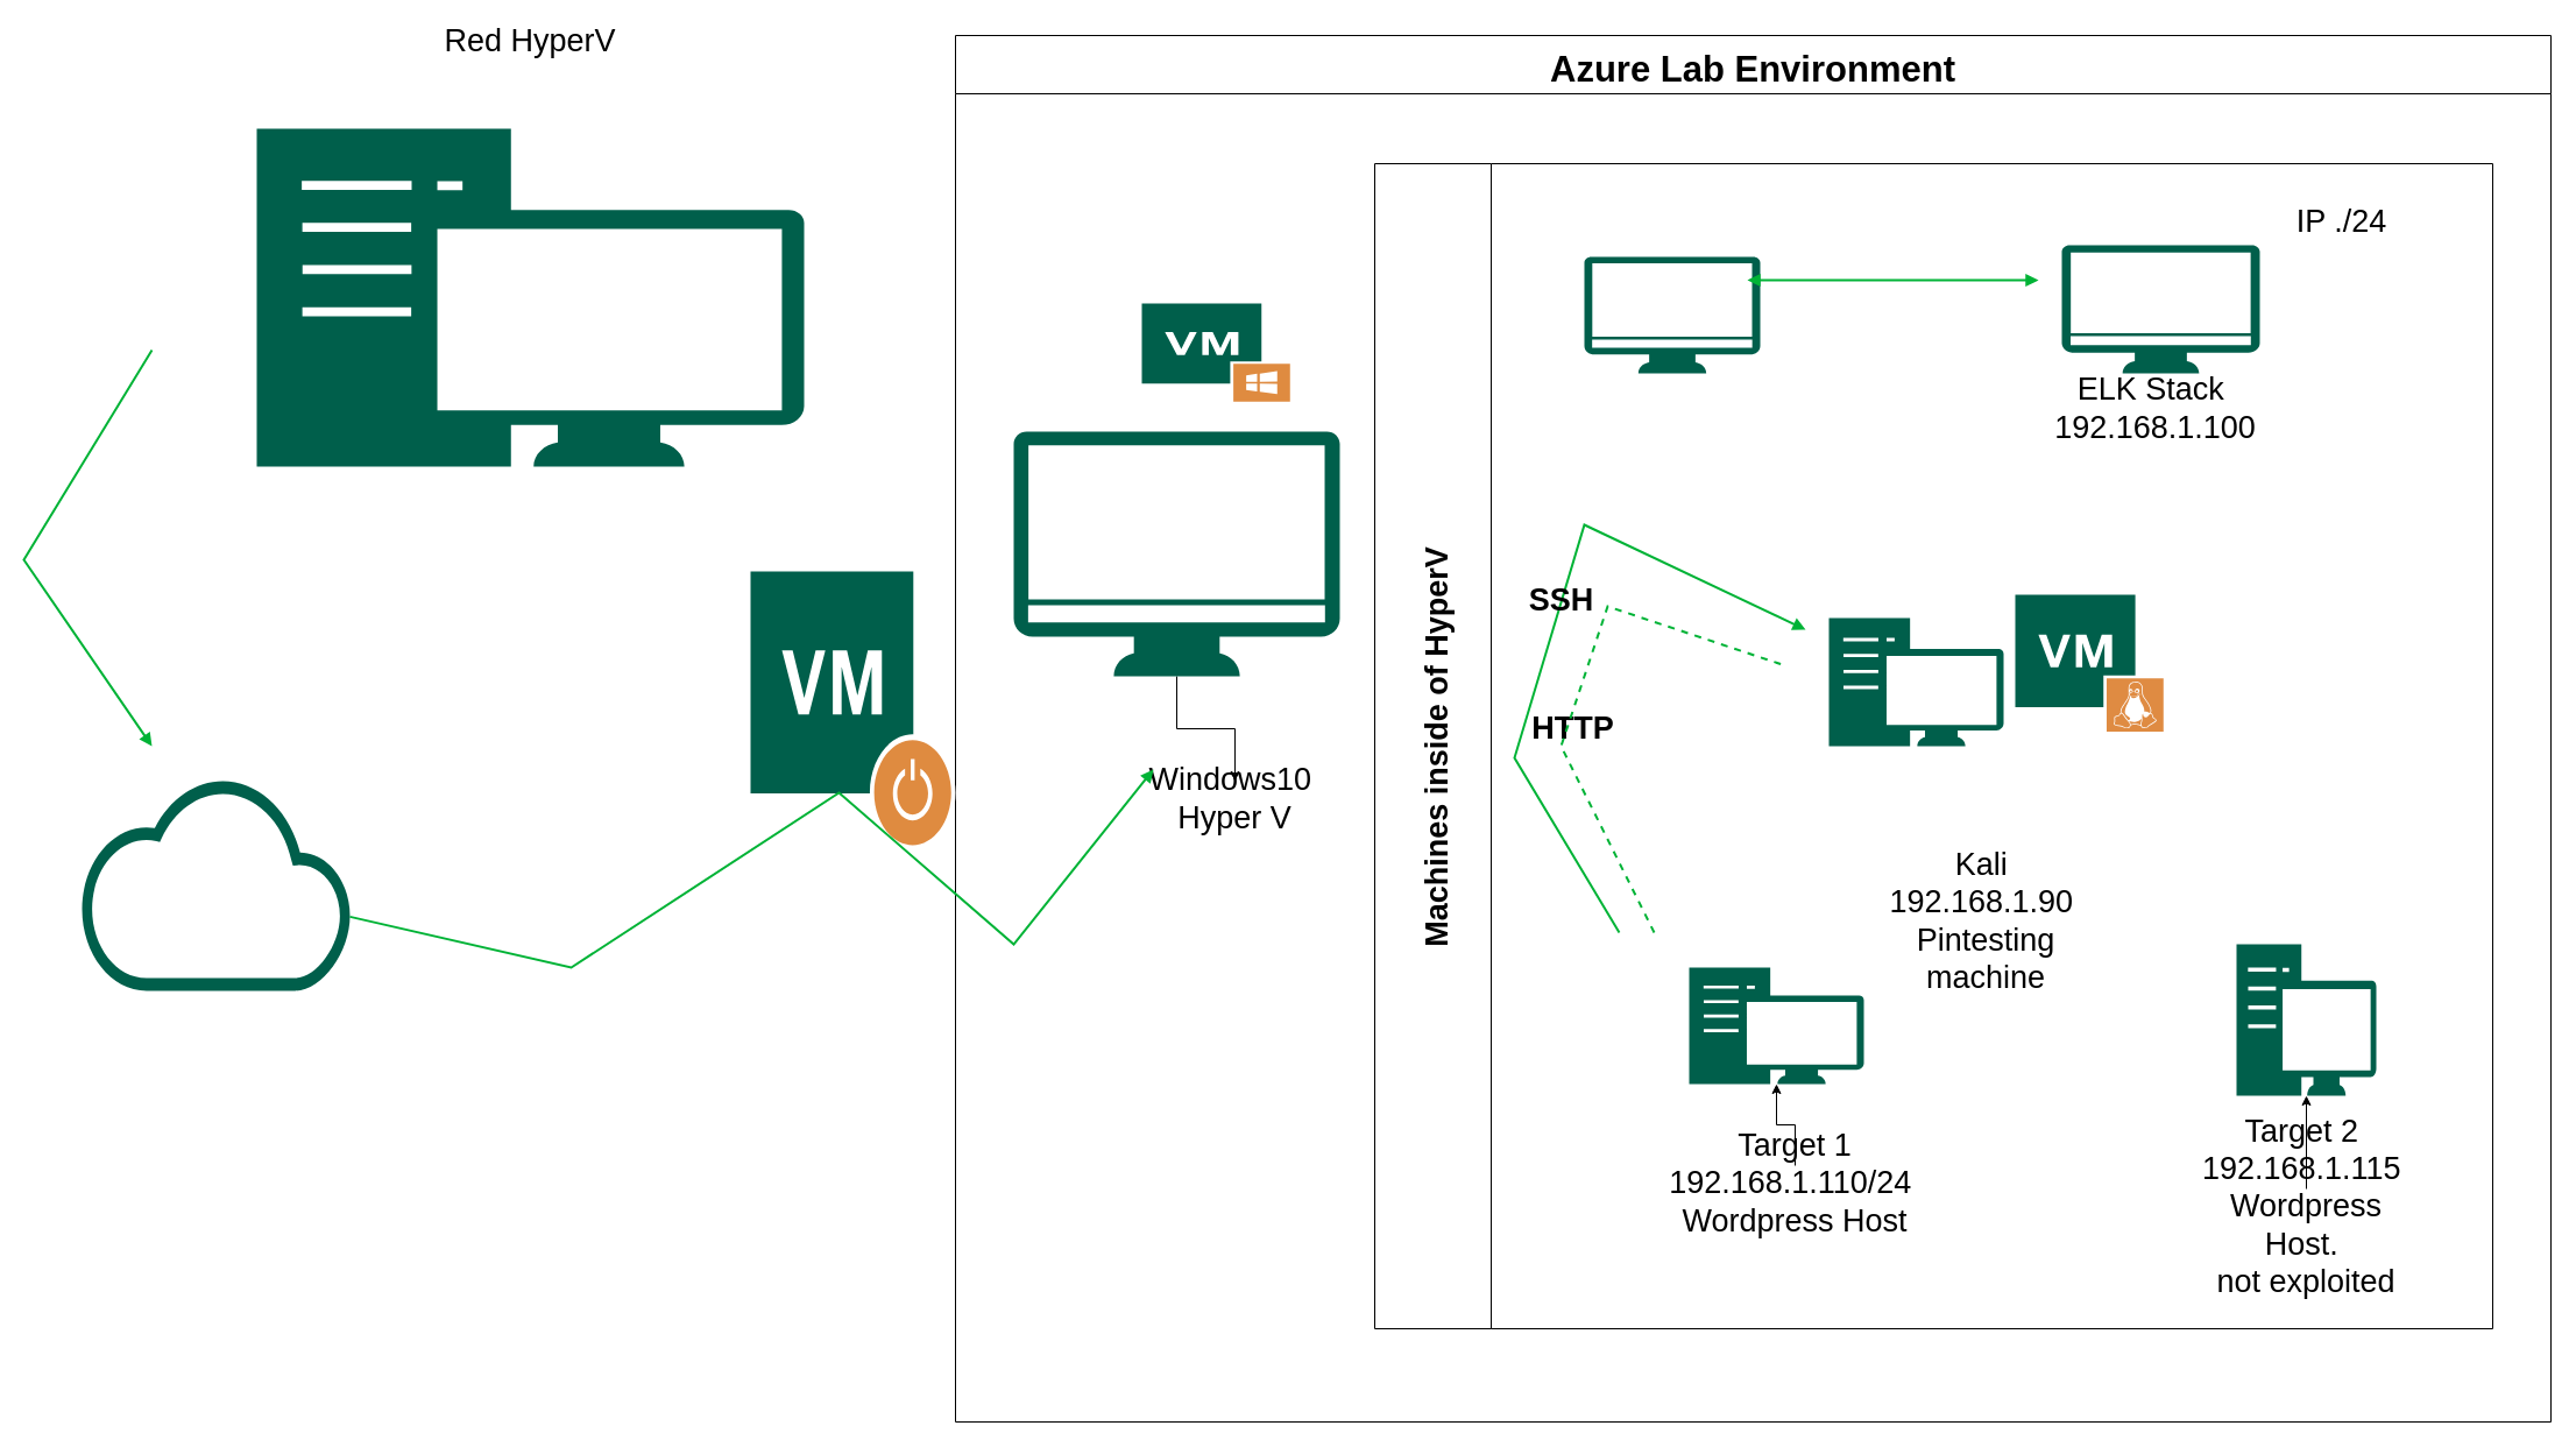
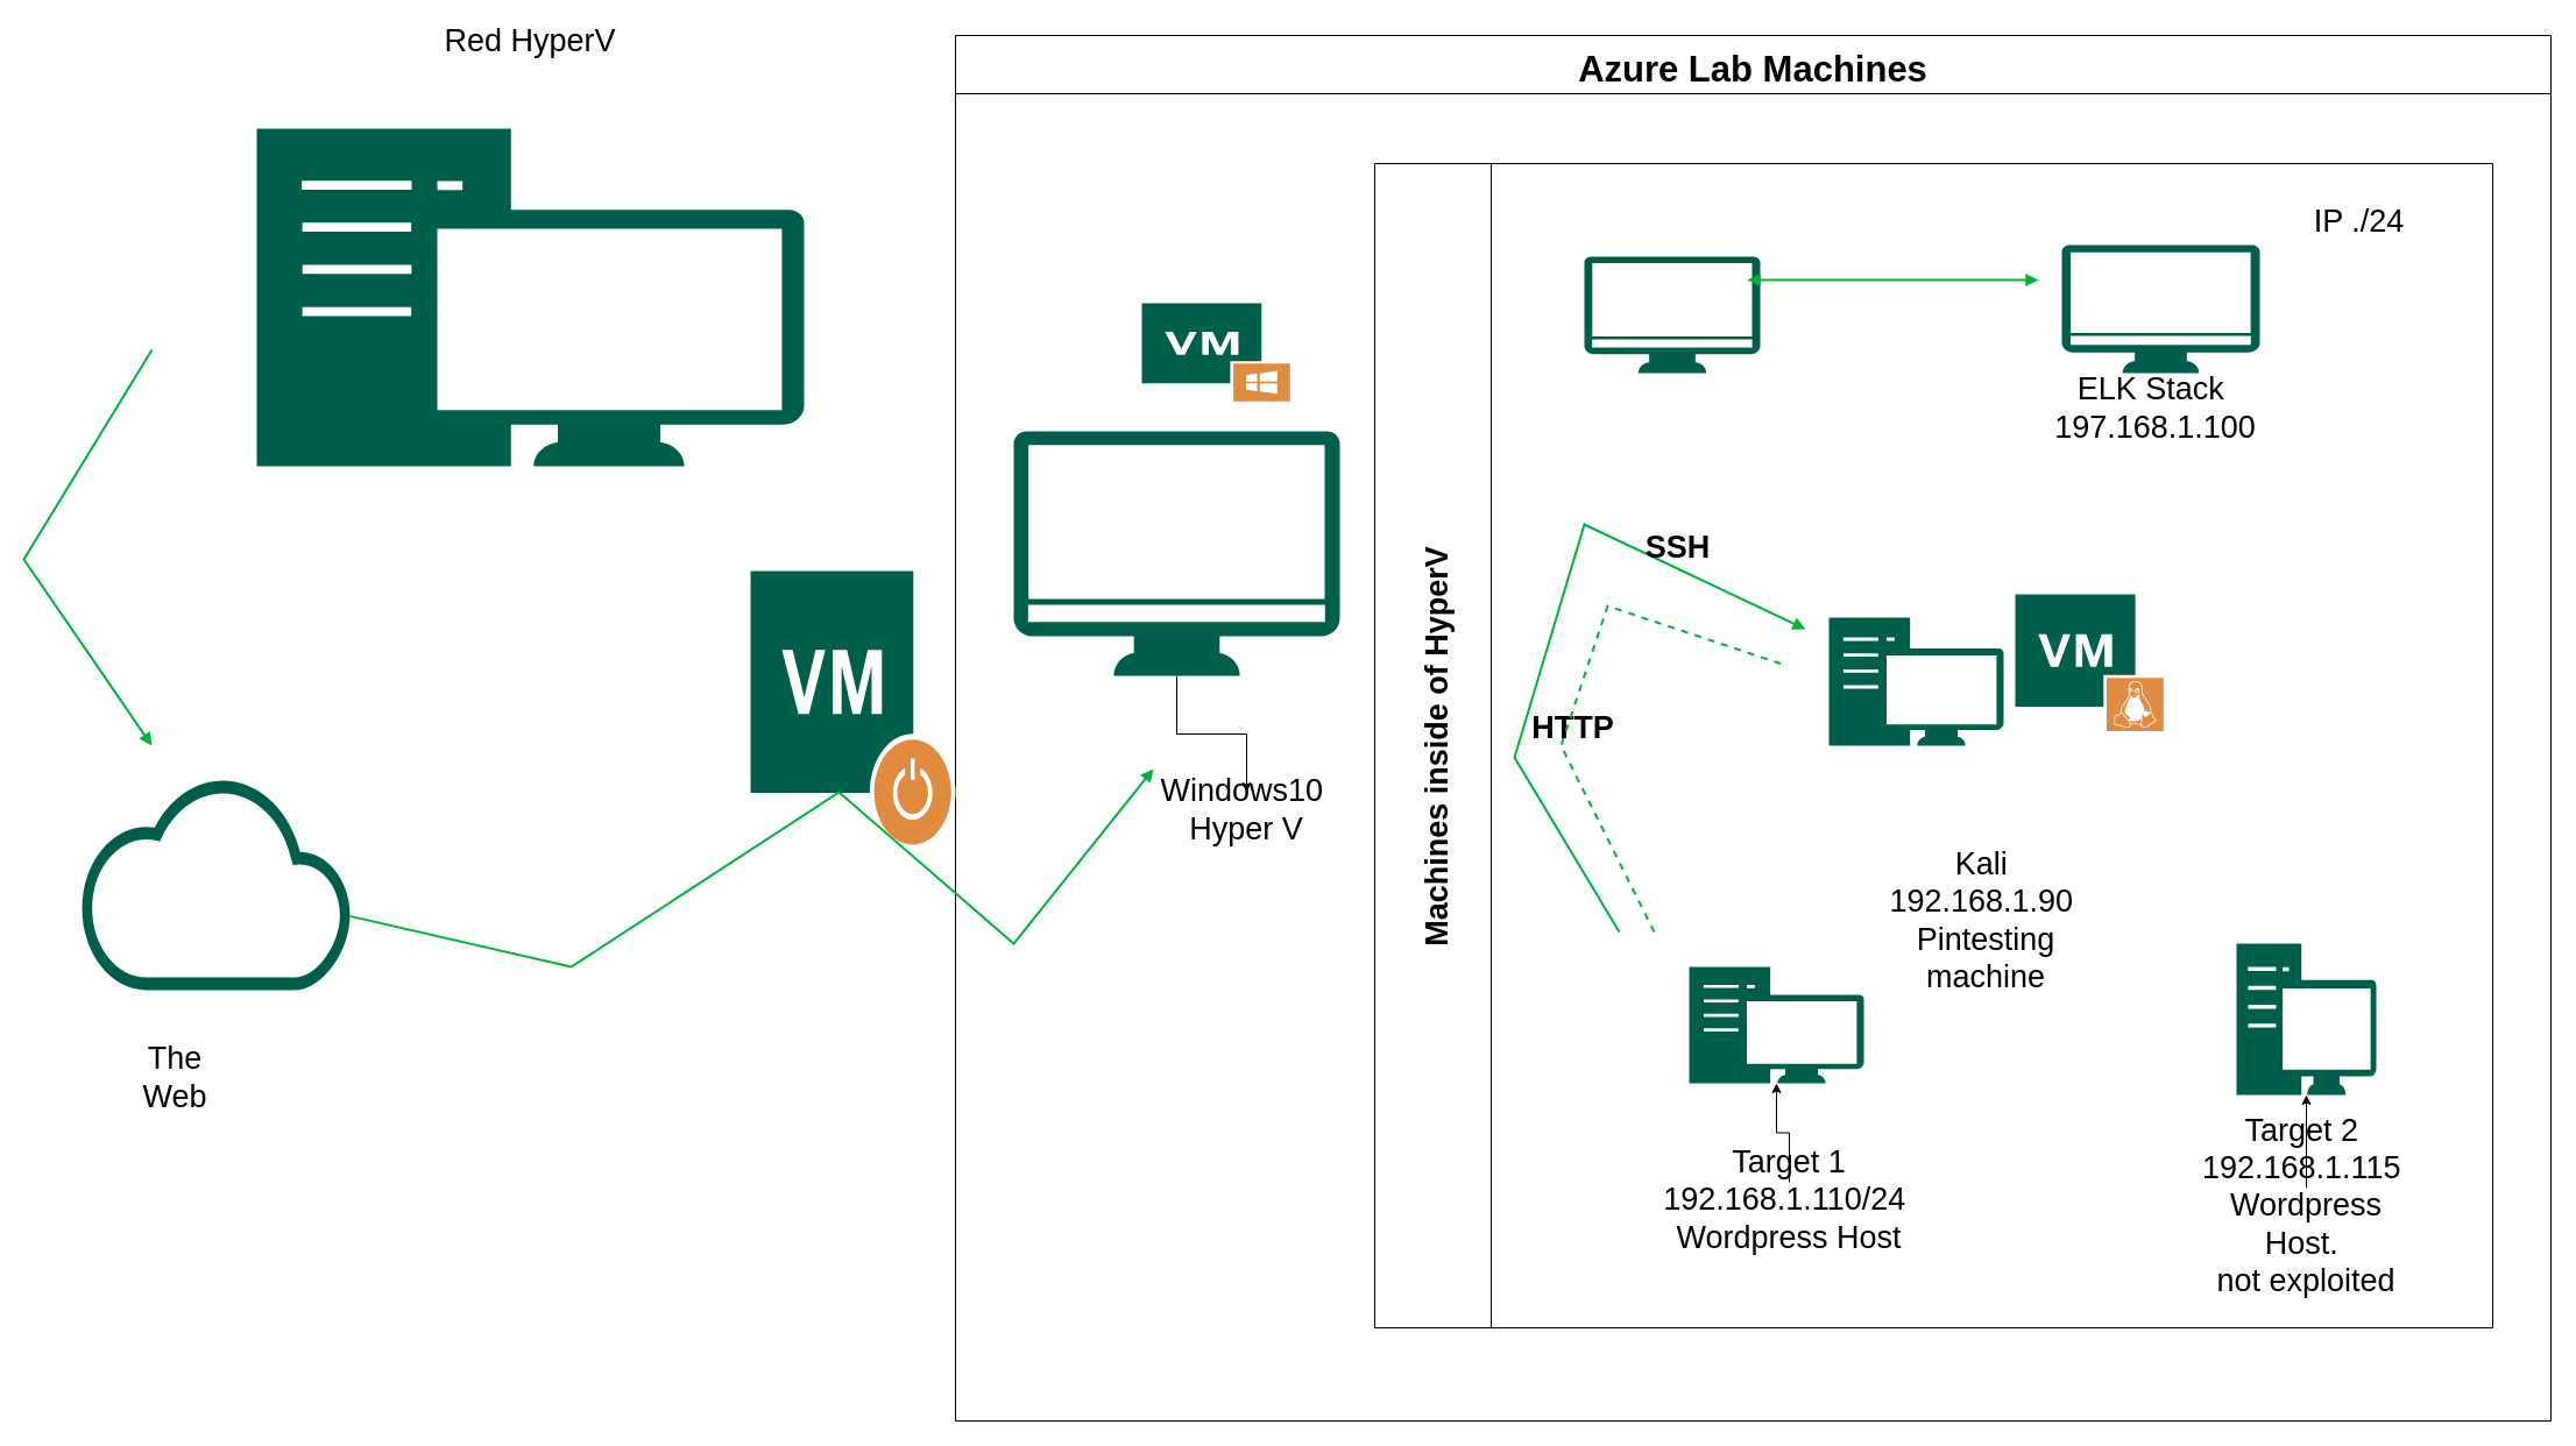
- <mxCell id="2" value="Azure Lab Environment" style="swimlane;startSize=50;fontSize=31;" vertex="1" parent="1"><mxGeometry x="820" y="30" width="1370" height="1190" as="geometry" /></mxCell>
+ <mxCell id="2" value="Azure Lab Machines" style="swimlane;startSize=50;fontSize=31;" vertex="1" parent="1"><mxGeometry x="820" y="30" width="1370" height="1190" as="geometry" /></mxCell>
- <mxCell id="31" value="IP ./24" style="text;html=1;align=center;verticalAlign=middle;resizable=0;points=[];autosize=1;strokeColor=none;fillColor=none;fontSize=27;" vertex="1" parent="1"><mxGeometry x="1965" y="170" width="90" height="40" as="geometry" /></mxCell>
+ <mxCell id="31" value="IP ./24" style="text;html=1;align=center;verticalAlign=middle;resizable=0;points=[];autosize=1;strokeColor=none;fillColor=none;fontSize=27;" vertex="1" parent="1"><mxGeometry x="1980" y="170" width="90" height="40" as="geometry" /></mxCell>
- <mxCell id="30" value="ELK Stack&amp;nbsp;&lt;br&gt;192.168.1.100" style="text;html=1;align=center;verticalAlign=middle;resizable=0;points=[];autosize=1;strokeColor=none;fillColor=none;fontSize=27;" vertex="1" parent="1"><mxGeometry x="1755" y="315" width="190" height="70" as="geometry" /></mxCell>
+ <mxCell id="30" value="ELK Stack&amp;nbsp;&lt;br&gt;197.168.1.100" style="text;html=1;align=center;verticalAlign=middle;resizable=0;points=[];autosize=1;strokeColor=none;fillColor=none;fontSize=27;" vertex="1" parent="1"><mxGeometry x="1755" y="315" width="190" height="70" as="geometry" /></mxCell>
- <mxCell id="32" value="&lt;b&gt;SSH&lt;/b&gt;" style="text;html=1;align=center;verticalAlign=middle;resizable=0;points=[];autosize=1;strokeColor=none;fillColor=none;fontSize=27;" vertex="1" parent="1"><mxGeometry x="1305" y="495" width="70" height="40" as="geometry" /></mxCell>
+ <mxCell id="32" value="&lt;b&gt;SSH&lt;/b&gt;" style="text;html=1;align=center;verticalAlign=middle;resizable=0;points=[];autosize=1;strokeColor=none;fillColor=none;fontSize=27;" vertex="1" parent="1"><mxGeometry x="1405" y="450" width="70" height="40" as="geometry" /></mxCell>
- <mxCell id="6" value="Windows10&amp;nbsp;&lt;br&gt;Hyper V" style="text;html=1;strokeColor=none;fillColor=none;align=center;verticalAlign=middle;whiteSpace=wrap;rounded=0;fontSize=27;" vertex="1" parent="2"><mxGeometry x="220" y="640" width="40" height="30" as="geometry" /></mxCell>
+ <mxCell id="6" value="Windows10&amp;nbsp;&lt;br&gt;Hyper V" style="text;html=1;strokeColor=none;fillColor=none;align=center;verticalAlign=middle;whiteSpace=wrap;rounded=0;fontSize=27;" vertex="1" parent="2"><mxGeometry x="230" y="650" width="40" height="30" as="geometry" /></mxCell>
+ <mxCell id="29" value="The Web" style="text;html=1;strokeColor=none;fillColor=none;align=center;verticalAlign=middle;whiteSpace=wrap;rounded=0;fontSize=27;" vertex="1" parent="1"><mxGeometry x="120" y="910" width="60" height="30" as="geometry" /></mxCell>
- <mxCell id="15" value="Target 1&lt;br&gt;192.168.1.110/24&amp;nbsp;&lt;br&gt;Wordpress Host" style="text;html=1;strokeColor=none;fillColor=none;align=center;verticalAlign=middle;whiteSpace=wrap;rounded=0;fontSize=27;" vertex="1" parent="7"><mxGeometry x="331" y="860" width="60" height="30" as="geometry" /></mxCell>
+ <mxCell id="15" value="Target 1&lt;br&gt;192.168.1.110/24&amp;nbsp;&lt;br&gt;Wordpress Host" style="text;html=1;strokeColor=none;fillColor=none;align=center;verticalAlign=middle;whiteSpace=wrap;rounded=0;fontSize=27;" vertex="1" parent="7"><mxGeometry x="326" y="875" width="60" height="30" as="geometry" /></mxCell>
